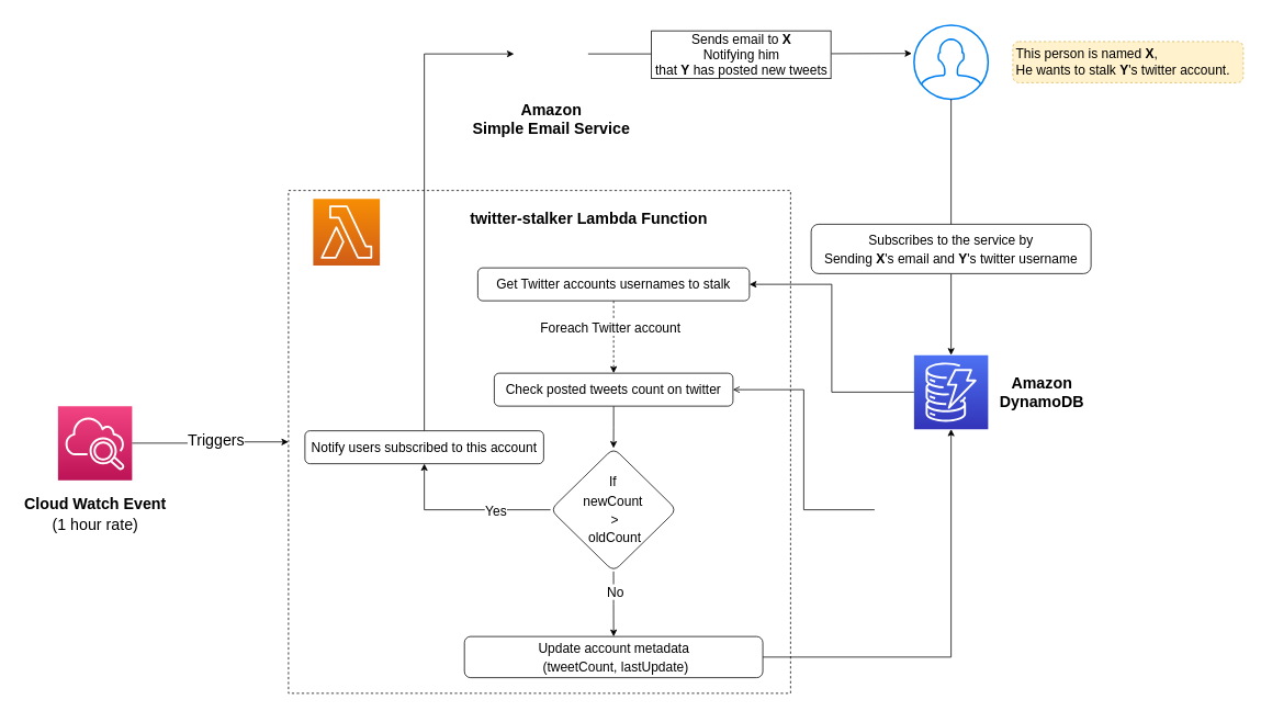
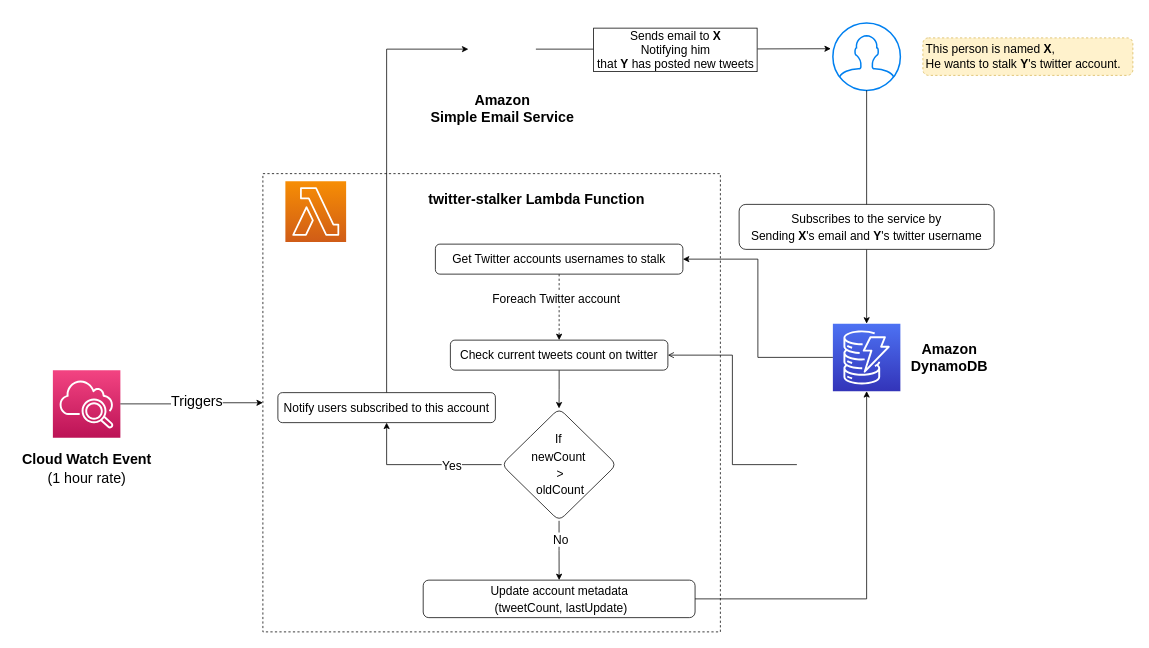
- <mxCell id="14" value="&lt;font style=&quot;font-size: 16px;&quot;&gt;Check posted tweets count on twitter&lt;/font&gt;" style="rounded=1;whiteSpace=wrap;html=1;fontSize=19;fillColor=default;" vertex="1" parent="1"><mxGeometry x="600" y="453" width="290" height="40" as="geometry" /></mxCell>
+ <mxCell id="14" value="&lt;font style=&quot;font-size: 16px;&quot;&gt;Check current tweets count on twitter&lt;/font&gt;" style="rounded=1;whiteSpace=wrap;html=1;fontSize=19;fillColor=default;" vertex="1" parent="1"><mxGeometry x="600" y="453" width="290" height="40" as="geometry" /></mxCell>
